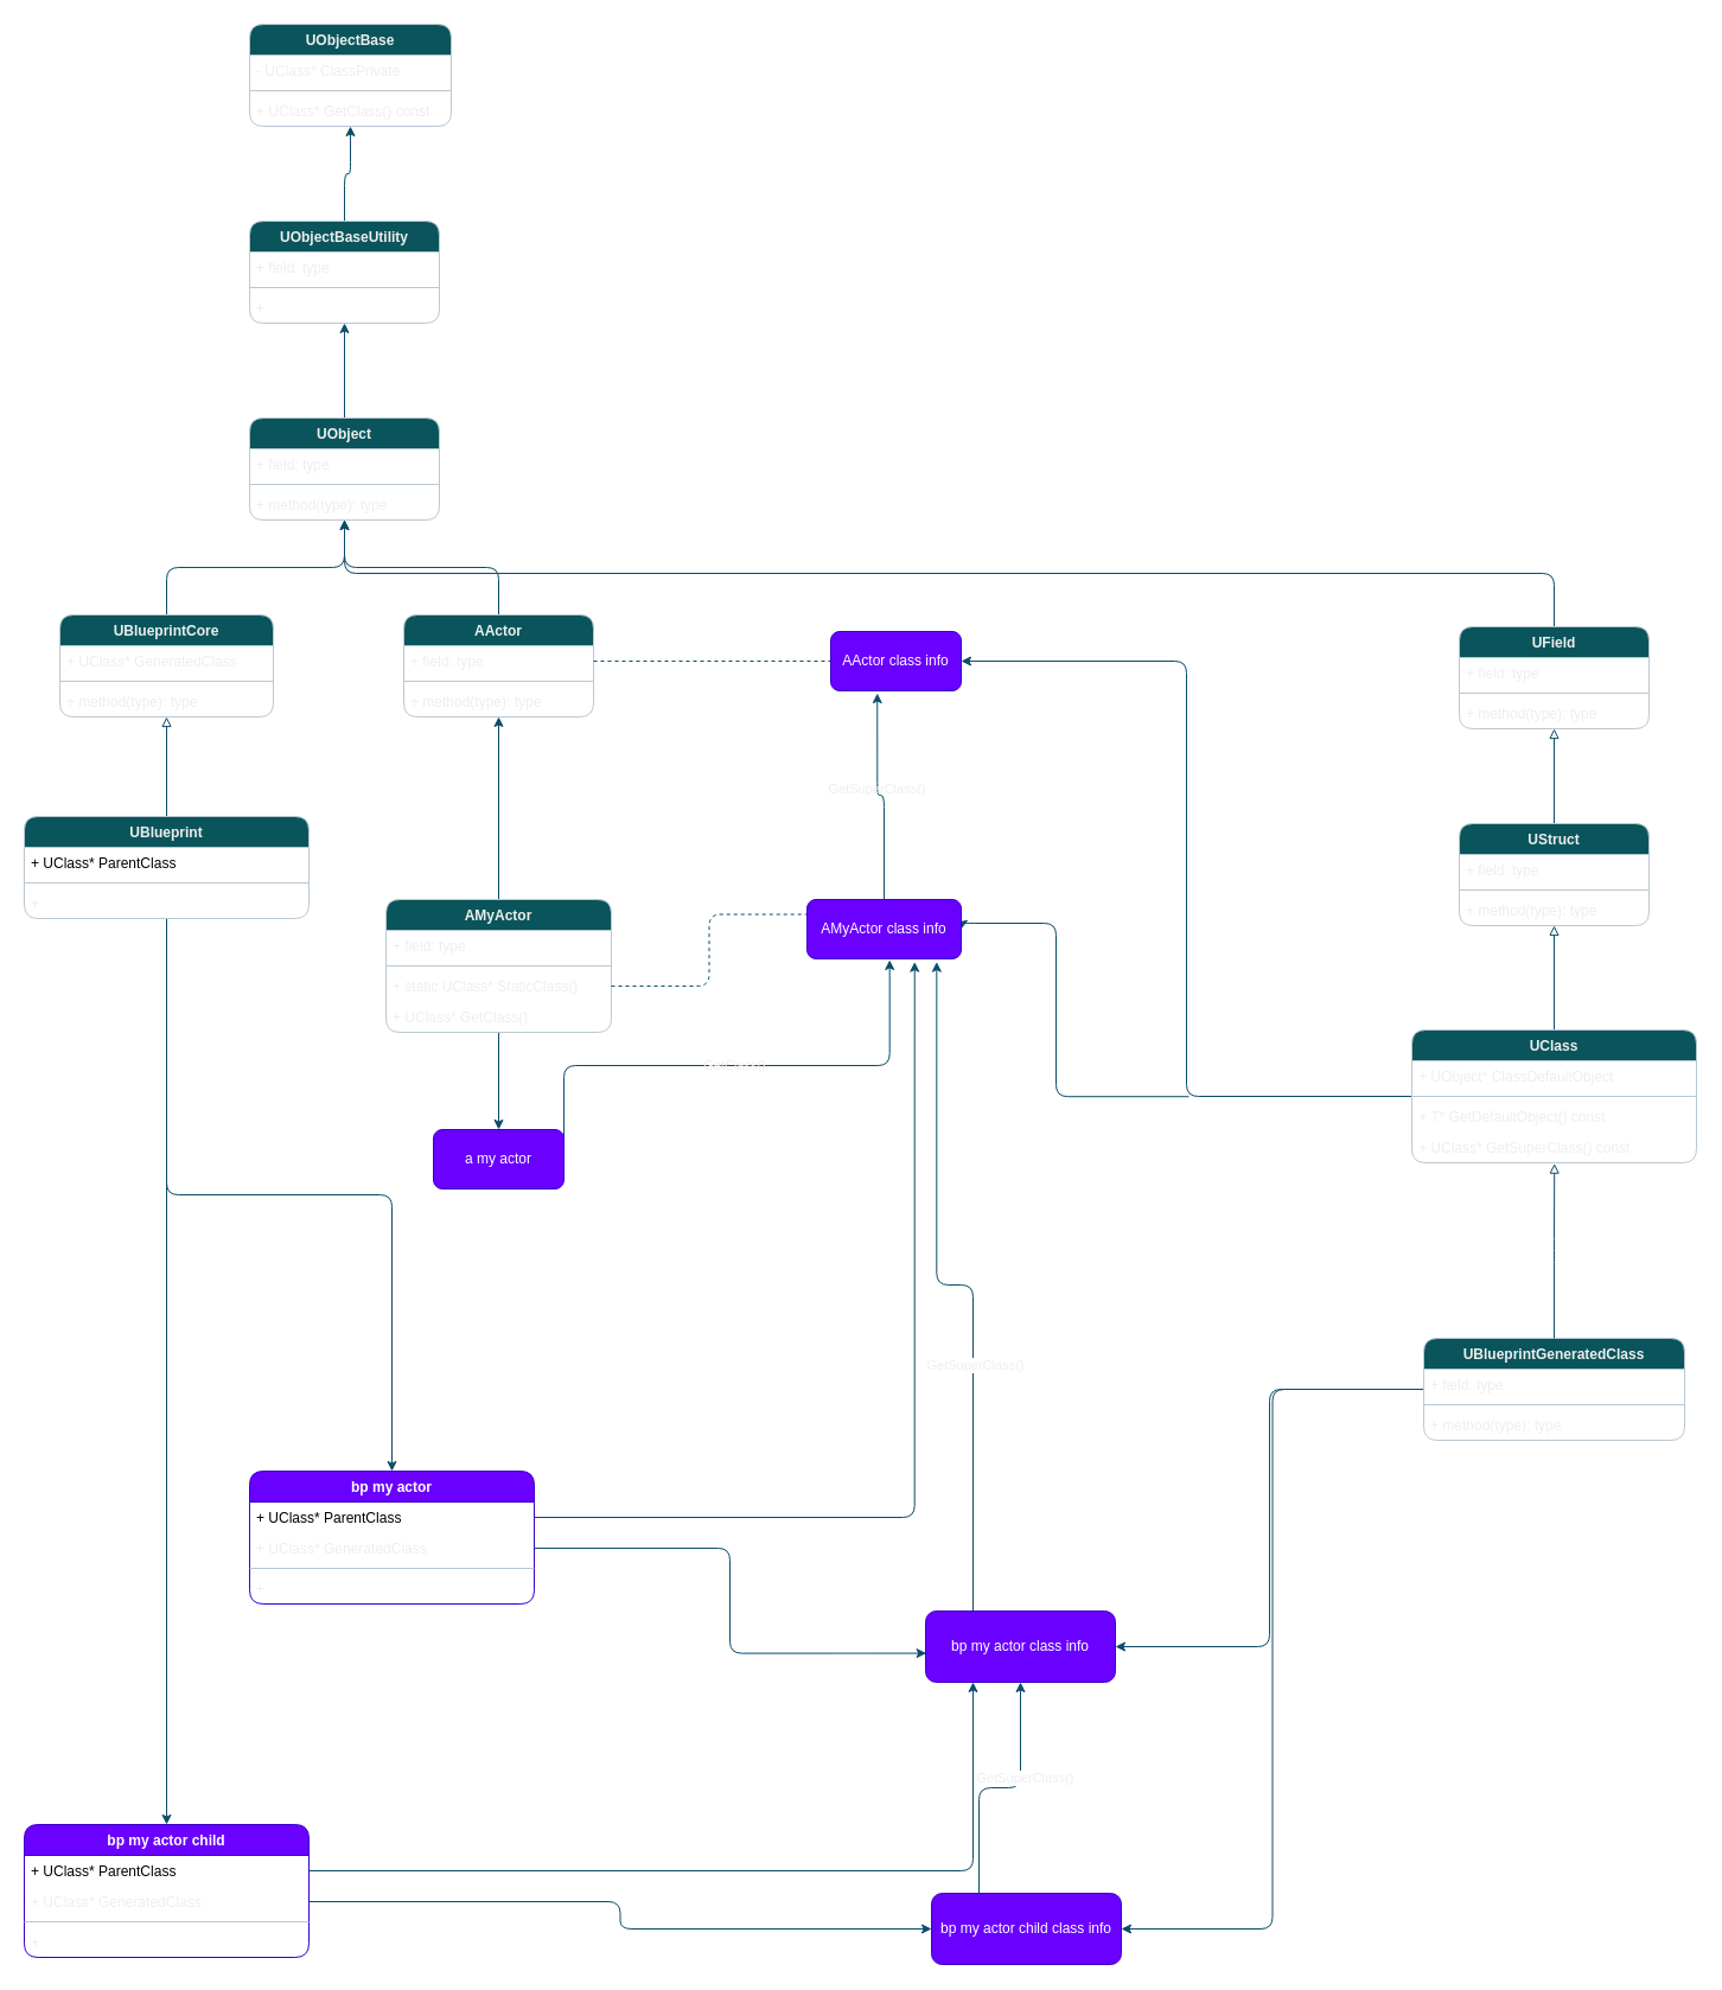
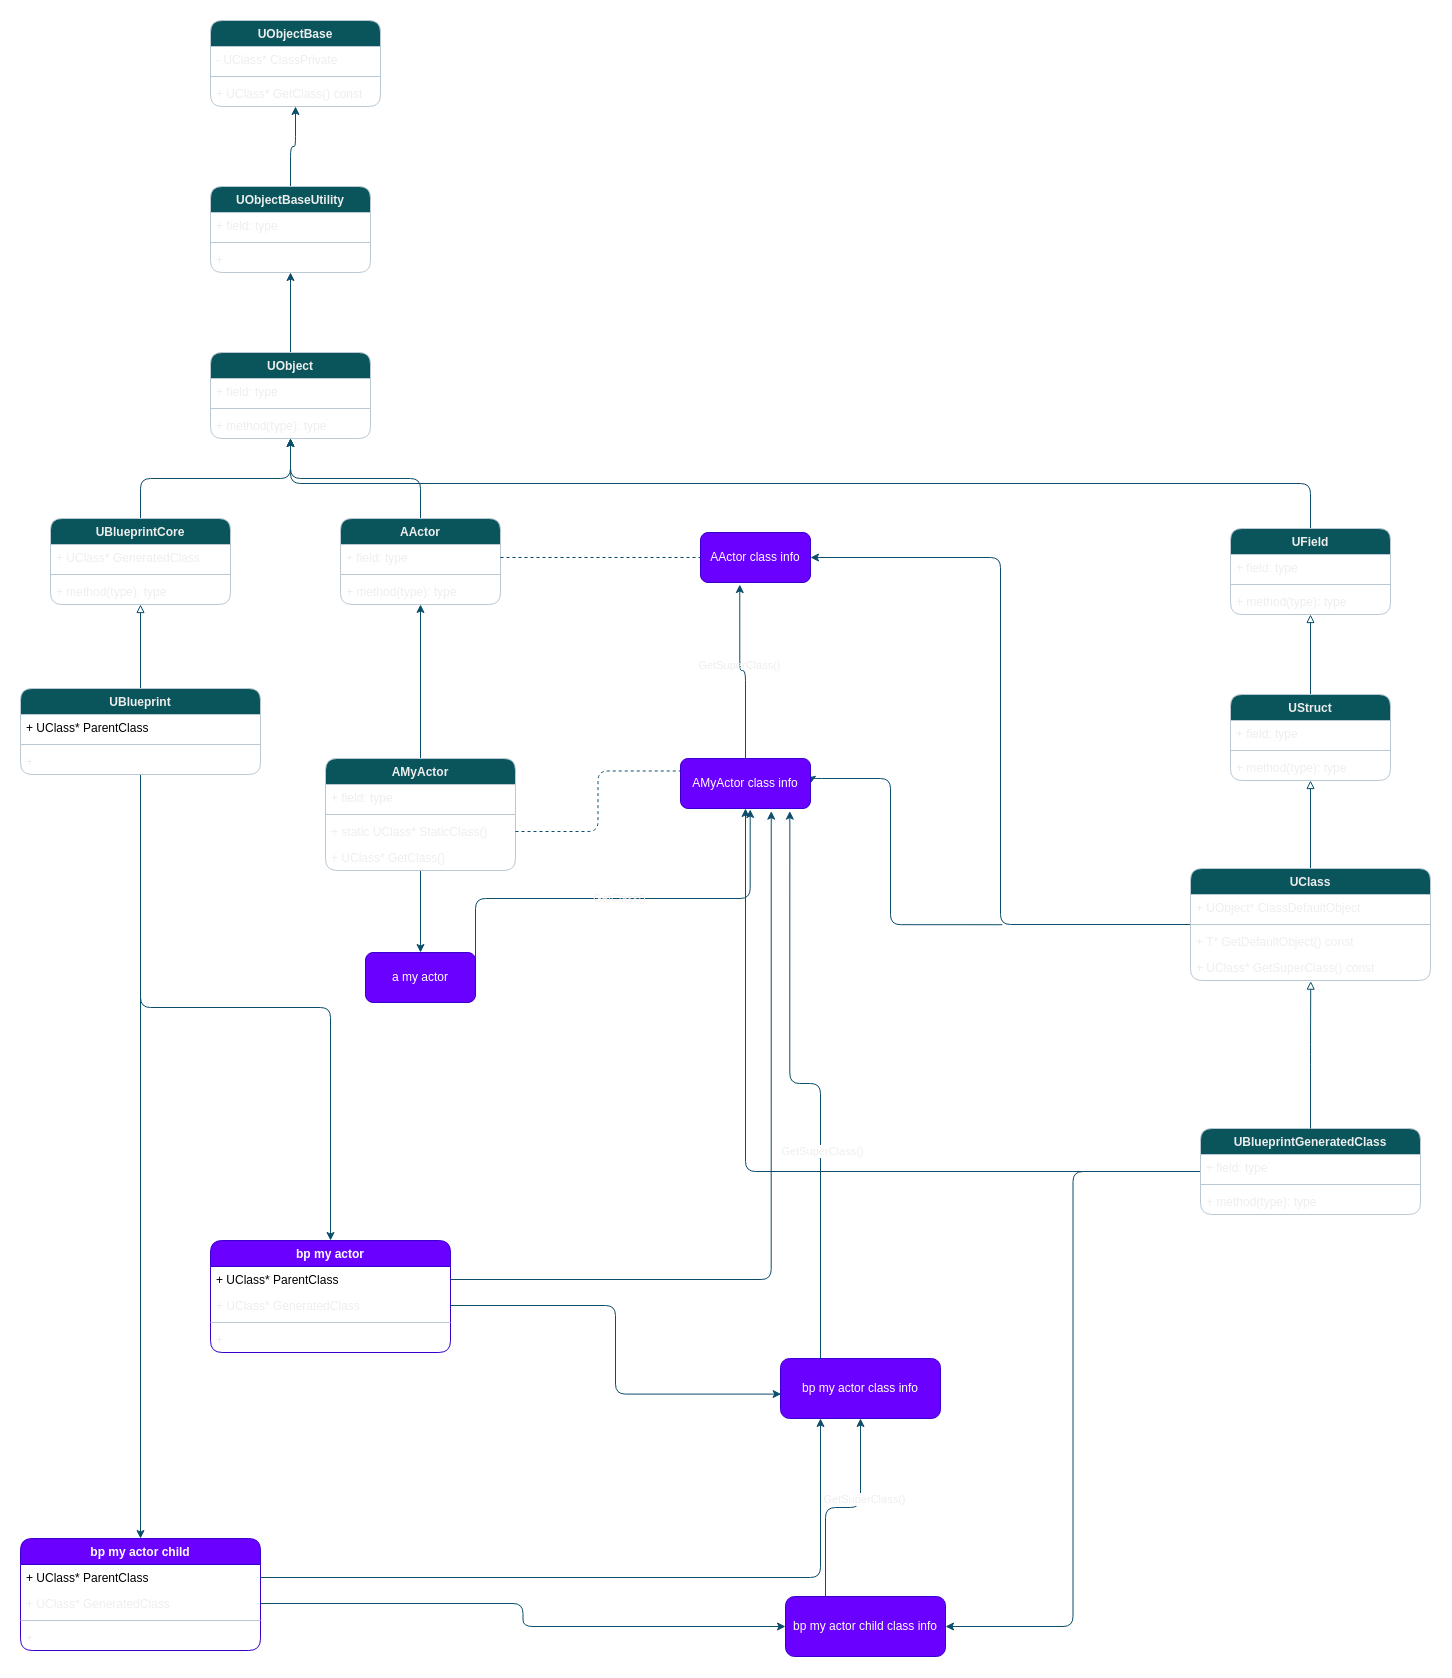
- <mxCell id="7" style="edgeStyle=orthogonalEdgeStyle;rounded=1;orthogonalLoop=1;jettySize=auto;html=1;entryX=1;entryY=0.5;entryDx=0;entryDy=0;strokeColor=#0B4D6A;" parent="1" source="9" target="85" edge="1"><mxGeometry relative="1" as="geometry" /></mxCell>
+ <mxCell id="7" style="edgeStyle=orthogonalEdgeStyle;rounded=1;orthogonalLoop=1;jettySize=auto;html=1;strokeColor=#0B4D6A;" parent="1" source="9" target="60" edge="1"><mxGeometry relative="1" as="geometry" /></mxCell>
